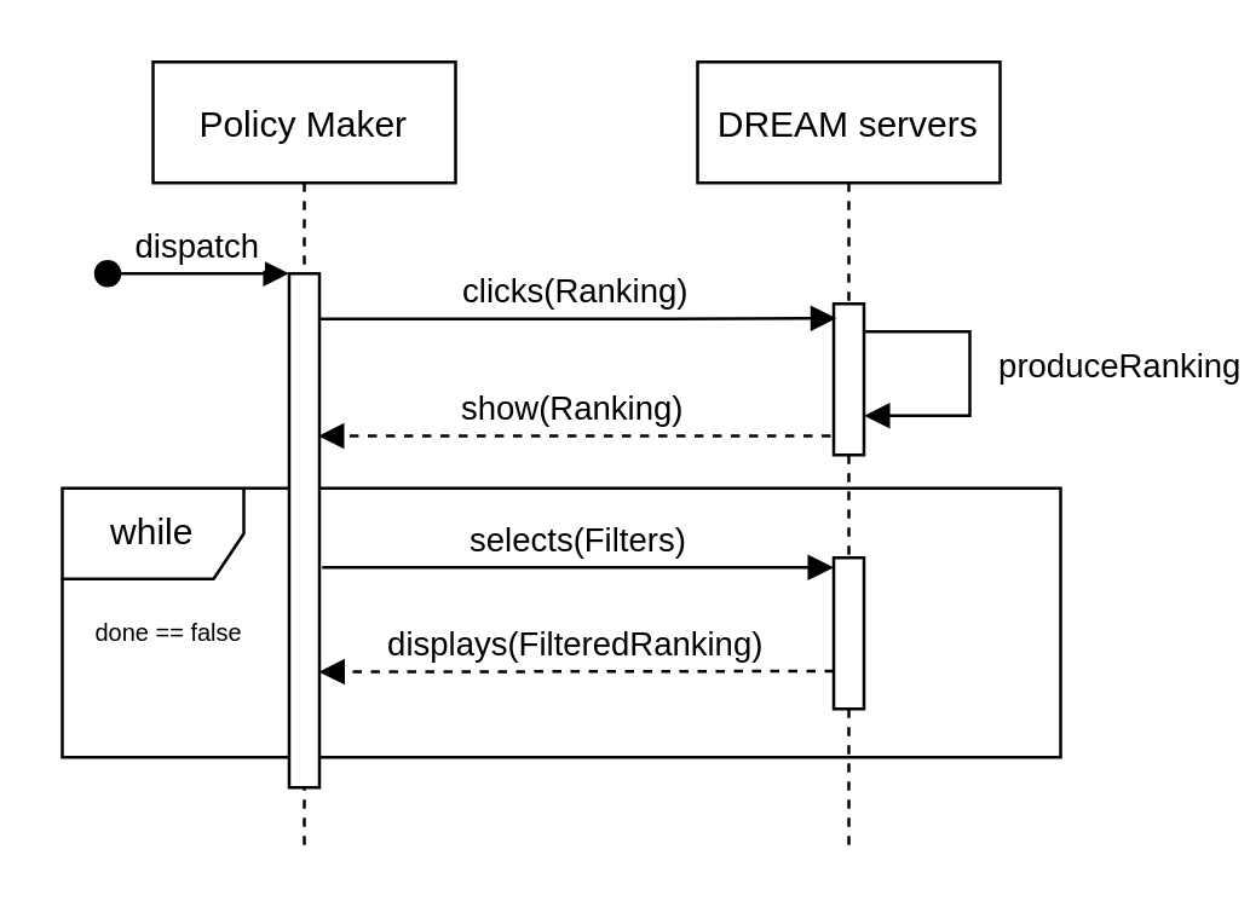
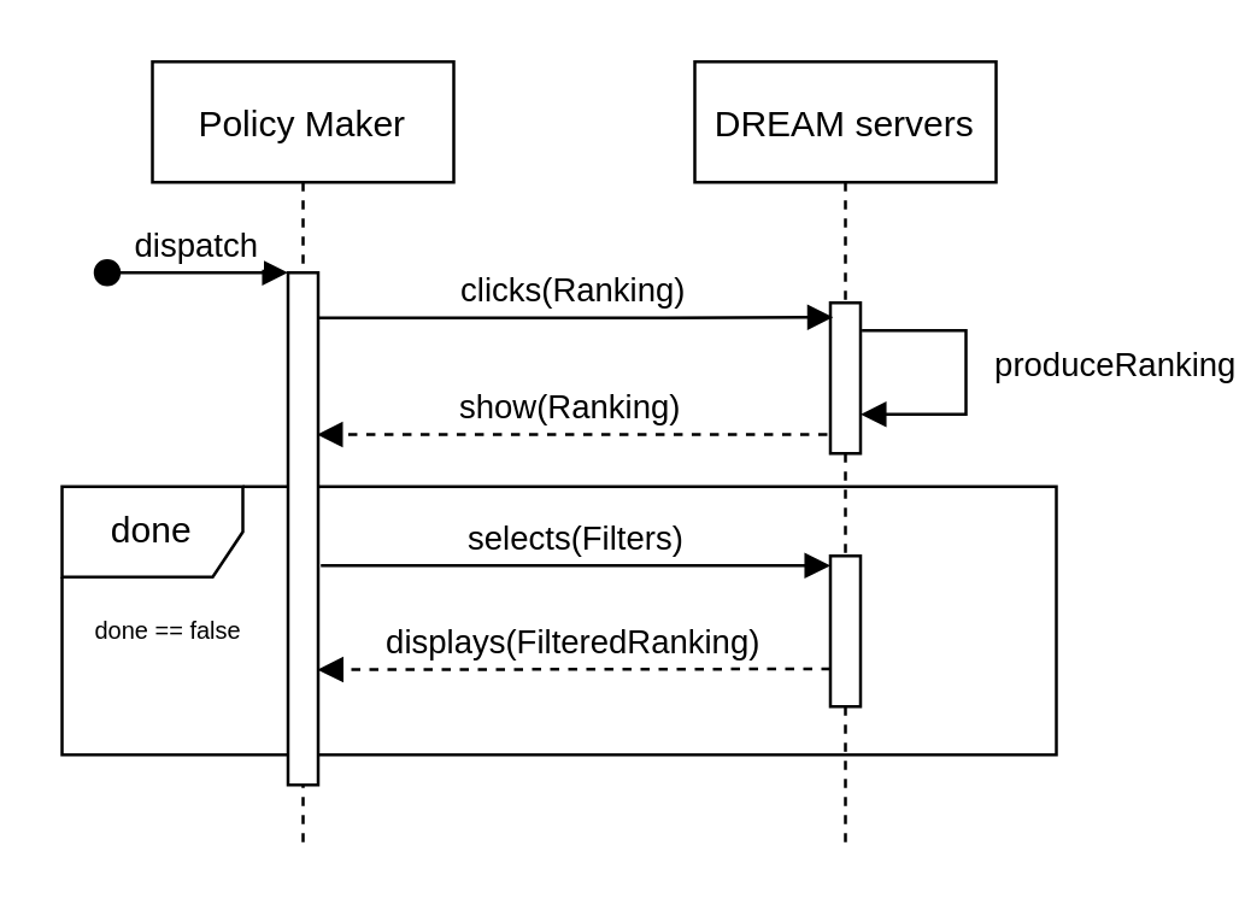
- <mxCell id="2" value="while" style="shape=umlFrame;whiteSpace=wrap;html=1;" vertex="1" parent="1"><mxGeometry x="20" y="161" width="330" height="89" as="geometry" /></mxCell>
+ <mxCell id="2" value="done" style="shape=umlFrame;whiteSpace=wrap;html=1;" vertex="1" parent="1"><mxGeometry x="20" y="161" width="330" height="89" as="geometry" /></mxCell>
